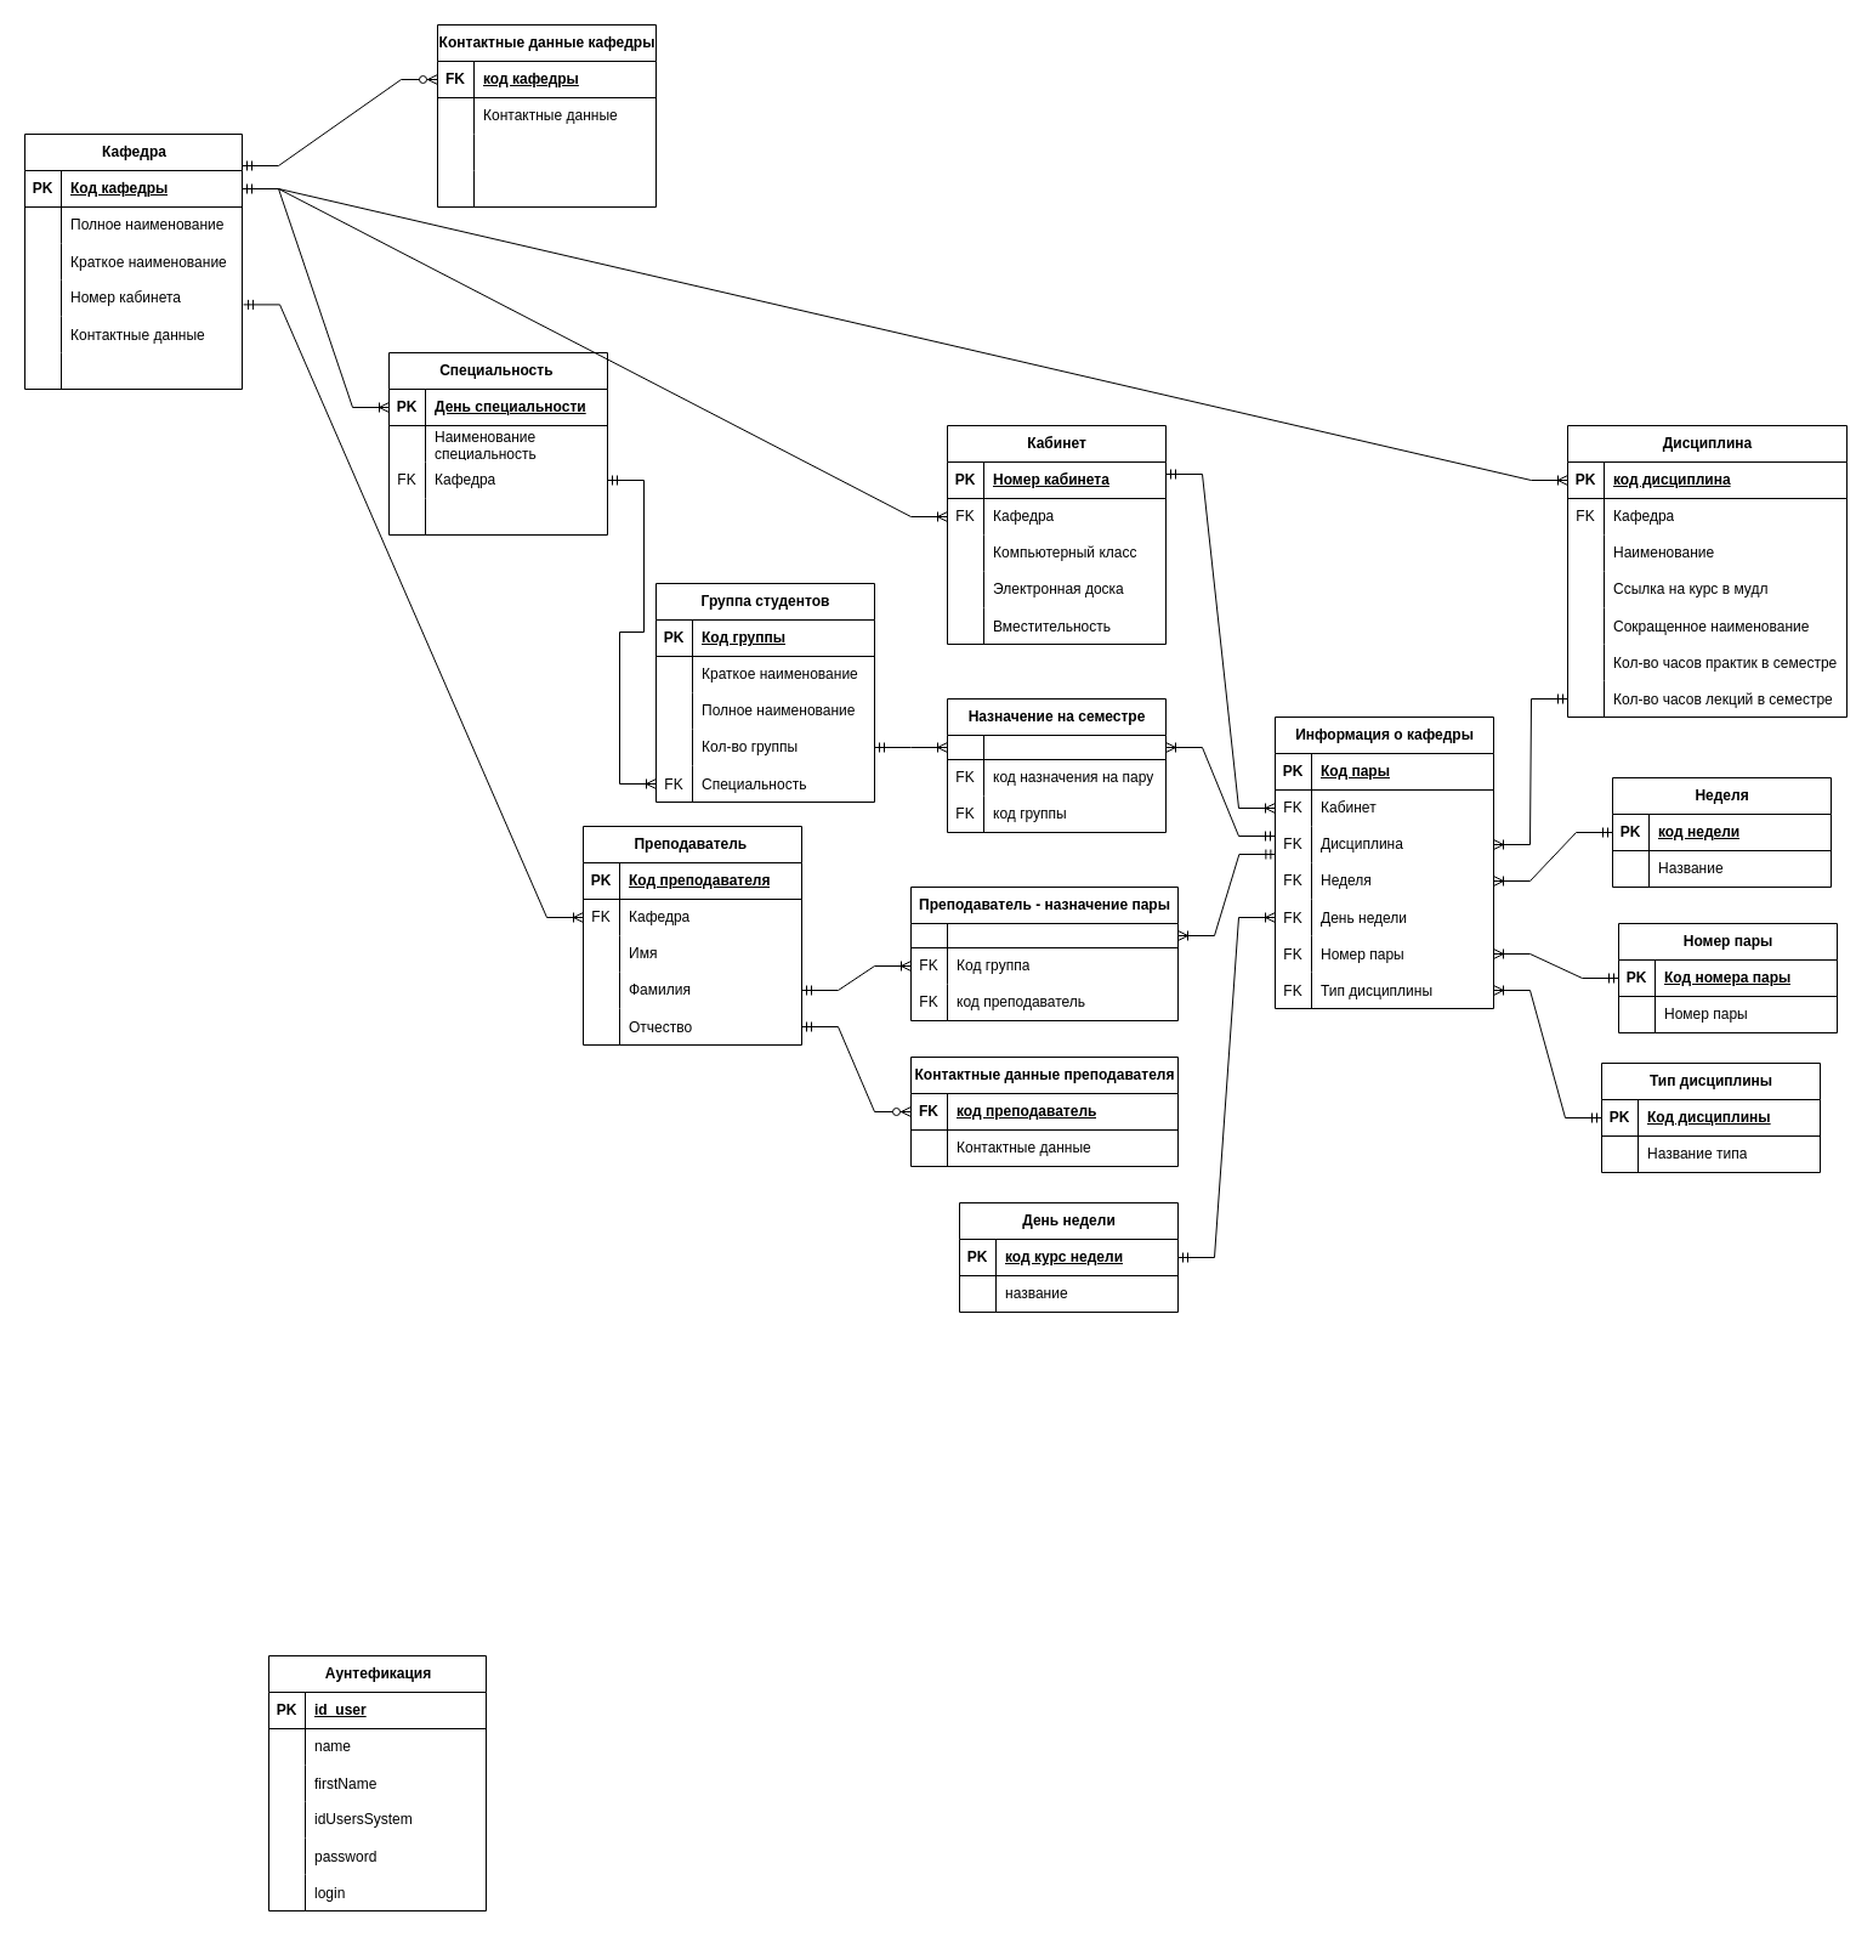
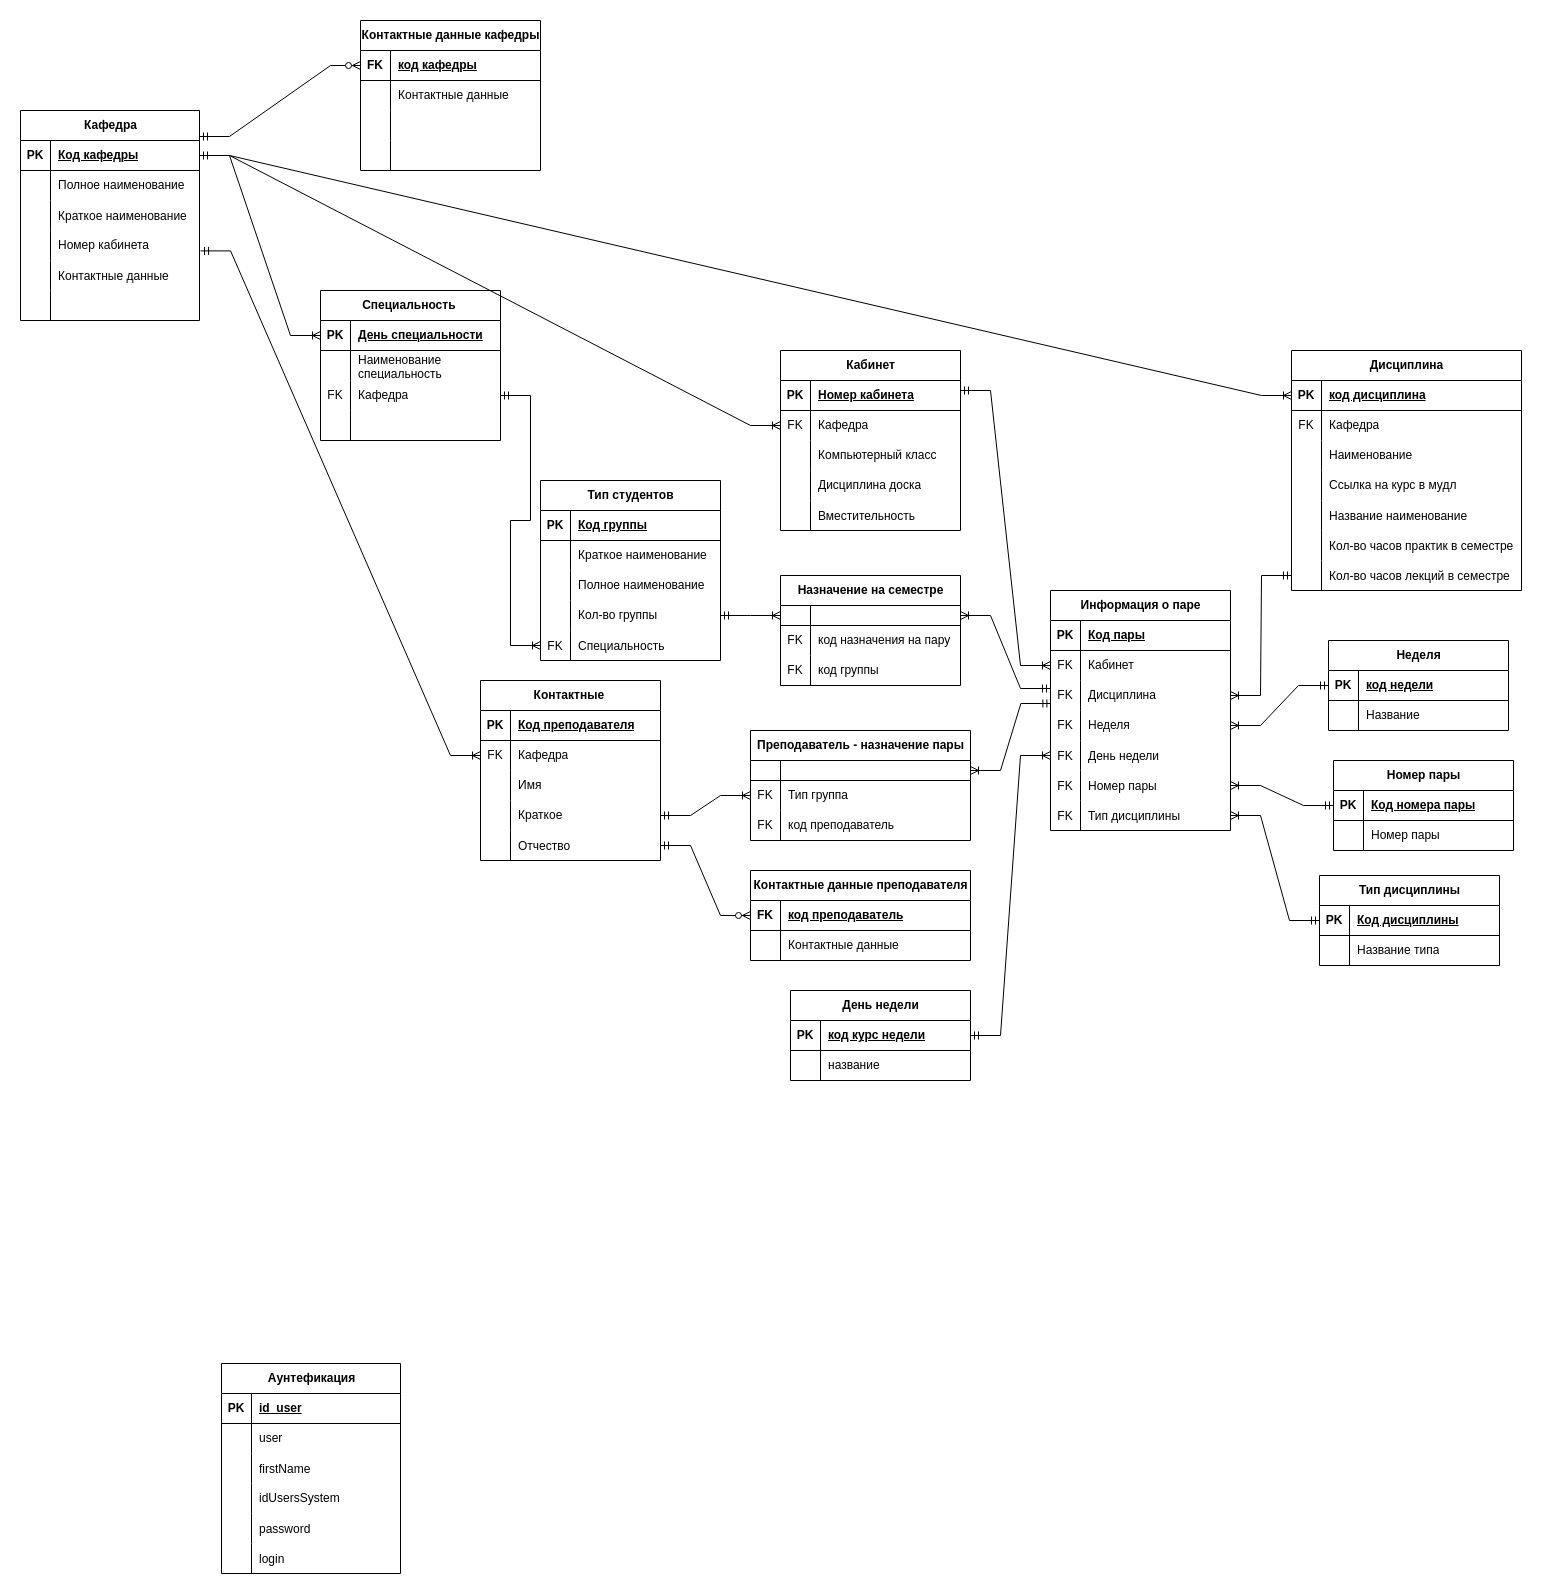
- <mxCell id="181" value="Электронная доска" style="shape=partialRectangle;connectable=0;fillColor=none;top=0;left=0;bottom=0;right=0;align=left;spacingLeft=6;overflow=hidden;whiteSpace=wrap;html=1;" parent="179" vertex="1"><mxGeometry x="30" width="150" height="30" as="geometry"><mxRectangle width="150" height="30" as="alternateBounds" /></mxGeometry></mxCell>
+ <mxCell id="181" value="Дисциплина доска" style="shape=partialRectangle;connectable=0;fillColor=none;top=0;left=0;bottom=0;right=0;align=left;spacingLeft=6;overflow=hidden;whiteSpace=wrap;html=1;" parent="179" vertex="1"><mxGeometry x="30" width="150" height="30" as="geometry"><mxRectangle width="150" height="30" as="alternateBounds" /></mxGeometry></mxCell>
- <mxCell id="65" value="Группа студентов" style="shape=table;startSize=30;container=1;collapsible=1;childLayout=tableLayout;fixedRows=1;rowLines=0;fontStyle=1;align=center;resizeLast=1;html=1;" parent="1" vertex="1"><mxGeometry x="540" y="480" width="180" height="180" as="geometry" /></mxCell>
+ <mxCell id="65" value="Тип студентов" style="shape=table;startSize=30;container=1;collapsible=1;childLayout=tableLayout;fixedRows=1;rowLines=0;fontStyle=1;align=center;resizeLast=1;html=1;" parent="1" vertex="1"><mxGeometry x="540" y="480" width="180" height="180" as="geometry" /></mxCell>
- <mxCell id="161" value="Сокращенное наименование" style="shape=partialRectangle;connectable=0;fillColor=none;top=0;left=0;bottom=0;right=0;align=left;spacingLeft=6;overflow=hidden;" parent="159" vertex="1"><mxGeometry x="30" width="200" height="30" as="geometry"><mxRectangle width="200" height="30" as="alternateBounds" /></mxGeometry></mxCell>
+ <mxCell id="161" value="Название наименование" style="shape=partialRectangle;connectable=0;fillColor=none;top=0;left=0;bottom=0;right=0;align=left;spacingLeft=6;overflow=hidden;" parent="159" vertex="1"><mxGeometry x="30" width="200" height="30" as="geometry"><mxRectangle width="200" height="30" as="alternateBounds" /></mxGeometry></mxCell>
- <mxCell id="102" value="Информация о кафедры" style="shape=table;startSize=30;container=1;collapsible=1;childLayout=tableLayout;fixedRows=1;rowLines=0;fontStyle=1;align=center;resizeLast=1;html=1;" parent="1" vertex="1"><mxGeometry x="1050" y="590" width="180" height="240" as="geometry" /></mxCell>
+ <mxCell id="102" value="Информация о паре" style="shape=table;startSize=30;container=1;collapsible=1;childLayout=tableLayout;fixedRows=1;rowLines=0;fontStyle=1;align=center;resizeLast=1;html=1;" parent="1" vertex="1"><mxGeometry x="1050" y="590" width="180" height="240" as="geometry" /></mxCell>
- <mxCell id="48" value="Преподаватель&amp;nbsp;" style="shape=table;startSize=30;container=1;collapsible=1;childLayout=tableLayout;fixedRows=1;rowLines=0;fontStyle=1;align=center;resizeLast=1;html=1;" parent="1" vertex="1"><mxGeometry x="480" y="680" width="180" height="180" as="geometry" /></mxCell>
+ <mxCell id="48" value="Контактные&amp;nbsp;" style="shape=table;startSize=30;container=1;collapsible=1;childLayout=tableLayout;fixedRows=1;rowLines=0;fontStyle=1;align=center;resizeLast=1;html=1;" parent="1" vertex="1"><mxGeometry x="480" y="680" width="180" height="180" as="geometry" /></mxCell>
- <mxCell id="89" value="Код группа" style="shape=partialRectangle;connectable=0;fillColor=none;top=0;left=0;bottom=0;right=0;align=left;spacingLeft=6;overflow=hidden;whiteSpace=wrap;html=1;" parent="87" vertex="1"><mxGeometry x="30" width="190" height="30" as="geometry"><mxRectangle width="190" height="30" as="alternateBounds" /></mxGeometry></mxCell>
+ <mxCell id="89" value="Тип группа" style="shape=partialRectangle;connectable=0;fillColor=none;top=0;left=0;bottom=0;right=0;align=left;spacingLeft=6;overflow=hidden;whiteSpace=wrap;html=1;" parent="87" vertex="1"><mxGeometry x="30" width="190" height="30" as="geometry"><mxRectangle width="190" height="30" as="alternateBounds" /></mxGeometry></mxCell>
- <mxCell id="60" value="Фамилия" style="shape=partialRectangle;connectable=0;fillColor=none;top=0;left=0;bottom=0;right=0;align=left;spacingLeft=6;overflow=hidden;whiteSpace=wrap;html=1;" parent="58" vertex="1"><mxGeometry x="30" width="150" height="30" as="geometry"><mxRectangle width="150" height="30" as="alternateBounds" /></mxGeometry></mxCell>
+ <mxCell id="60" value="Краткое" style="shape=partialRectangle;connectable=0;fillColor=none;top=0;left=0;bottom=0;right=0;align=left;spacingLeft=6;overflow=hidden;whiteSpace=wrap;html=1;" parent="58" vertex="1"><mxGeometry x="30" width="150" height="30" as="geometry"><mxRectangle width="150" height="30" as="alternateBounds" /></mxGeometry></mxCell>
- <mxCell id="217" value="name" style="shape=partialRectangle;connectable=0;fillColor=none;top=0;left=0;bottom=0;right=0;align=left;spacingLeft=6;overflow=hidden;whiteSpace=wrap;html=1;" vertex="1" parent="215"><mxGeometry x="30" width="149" height="30" as="geometry"><mxRectangle width="149" height="30" as="alternateBounds" /></mxGeometry></mxCell>
+ <mxCell id="217" value="user" style="shape=partialRectangle;connectable=0;fillColor=none;top=0;left=0;bottom=0;right=0;align=left;spacingLeft=6;overflow=hidden;whiteSpace=wrap;html=1;" vertex="1" parent="215"><mxGeometry x="30" width="149" height="30" as="geometry"><mxRectangle width="149" height="30" as="alternateBounds" /></mxGeometry></mxCell>
